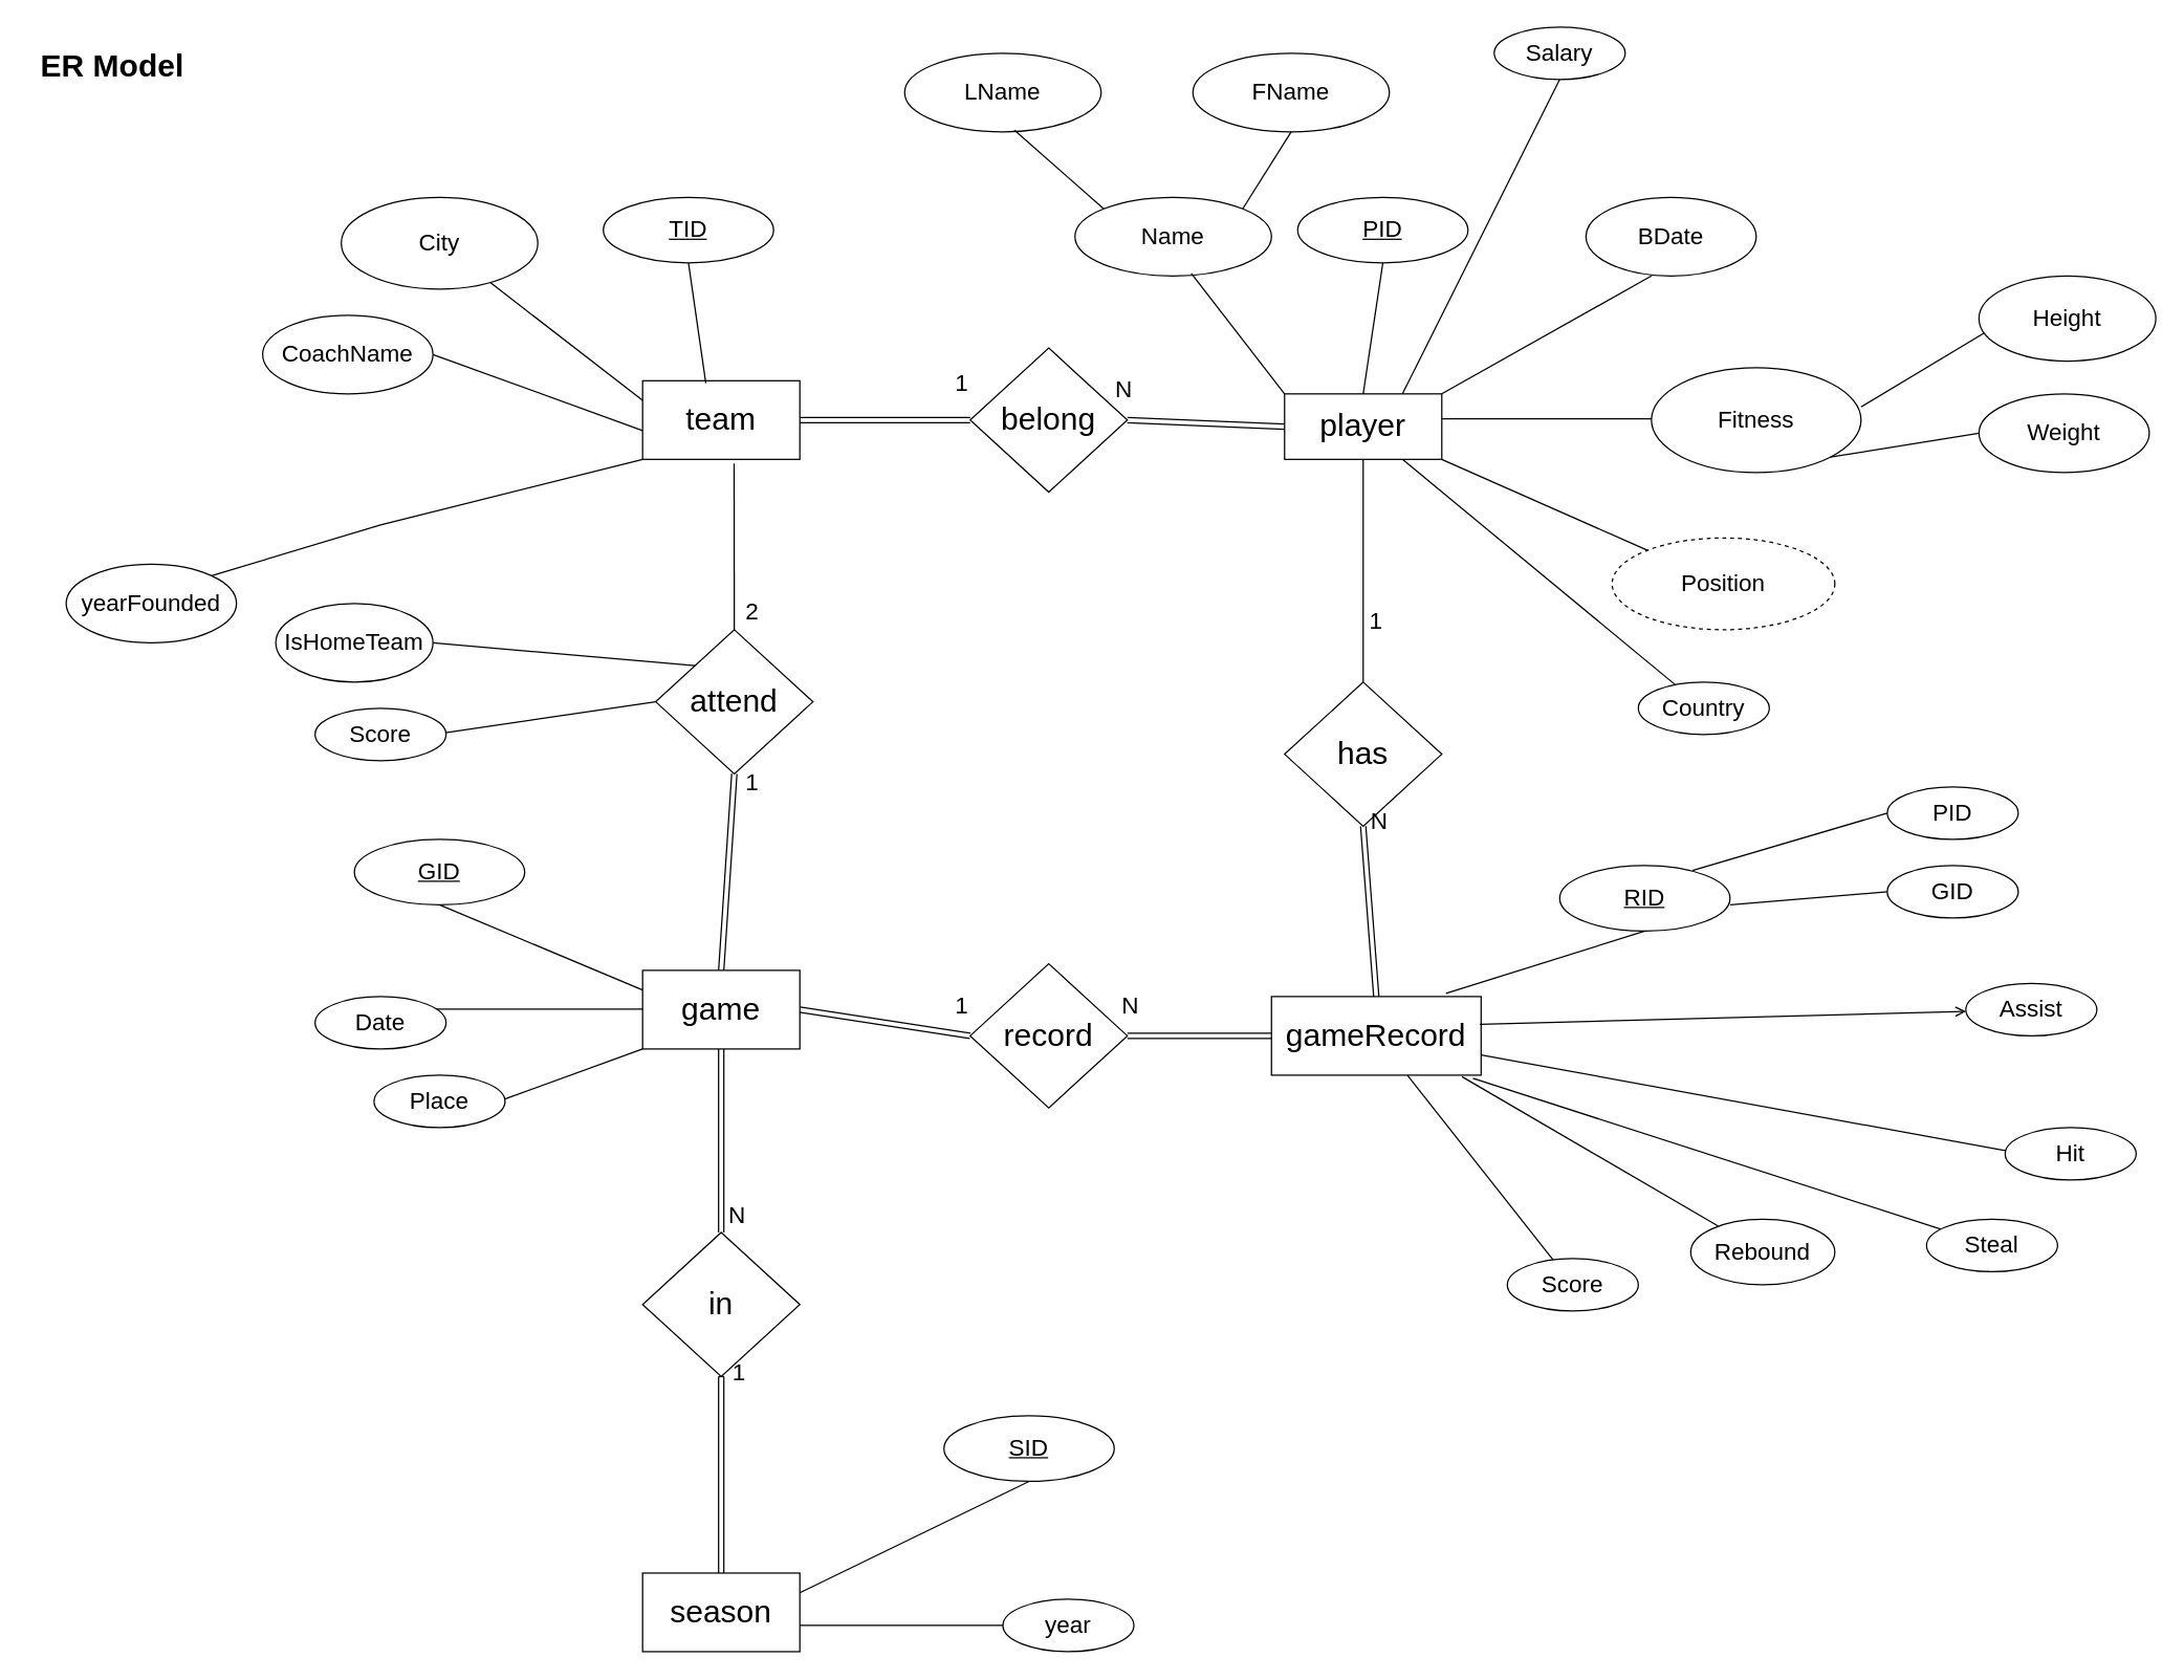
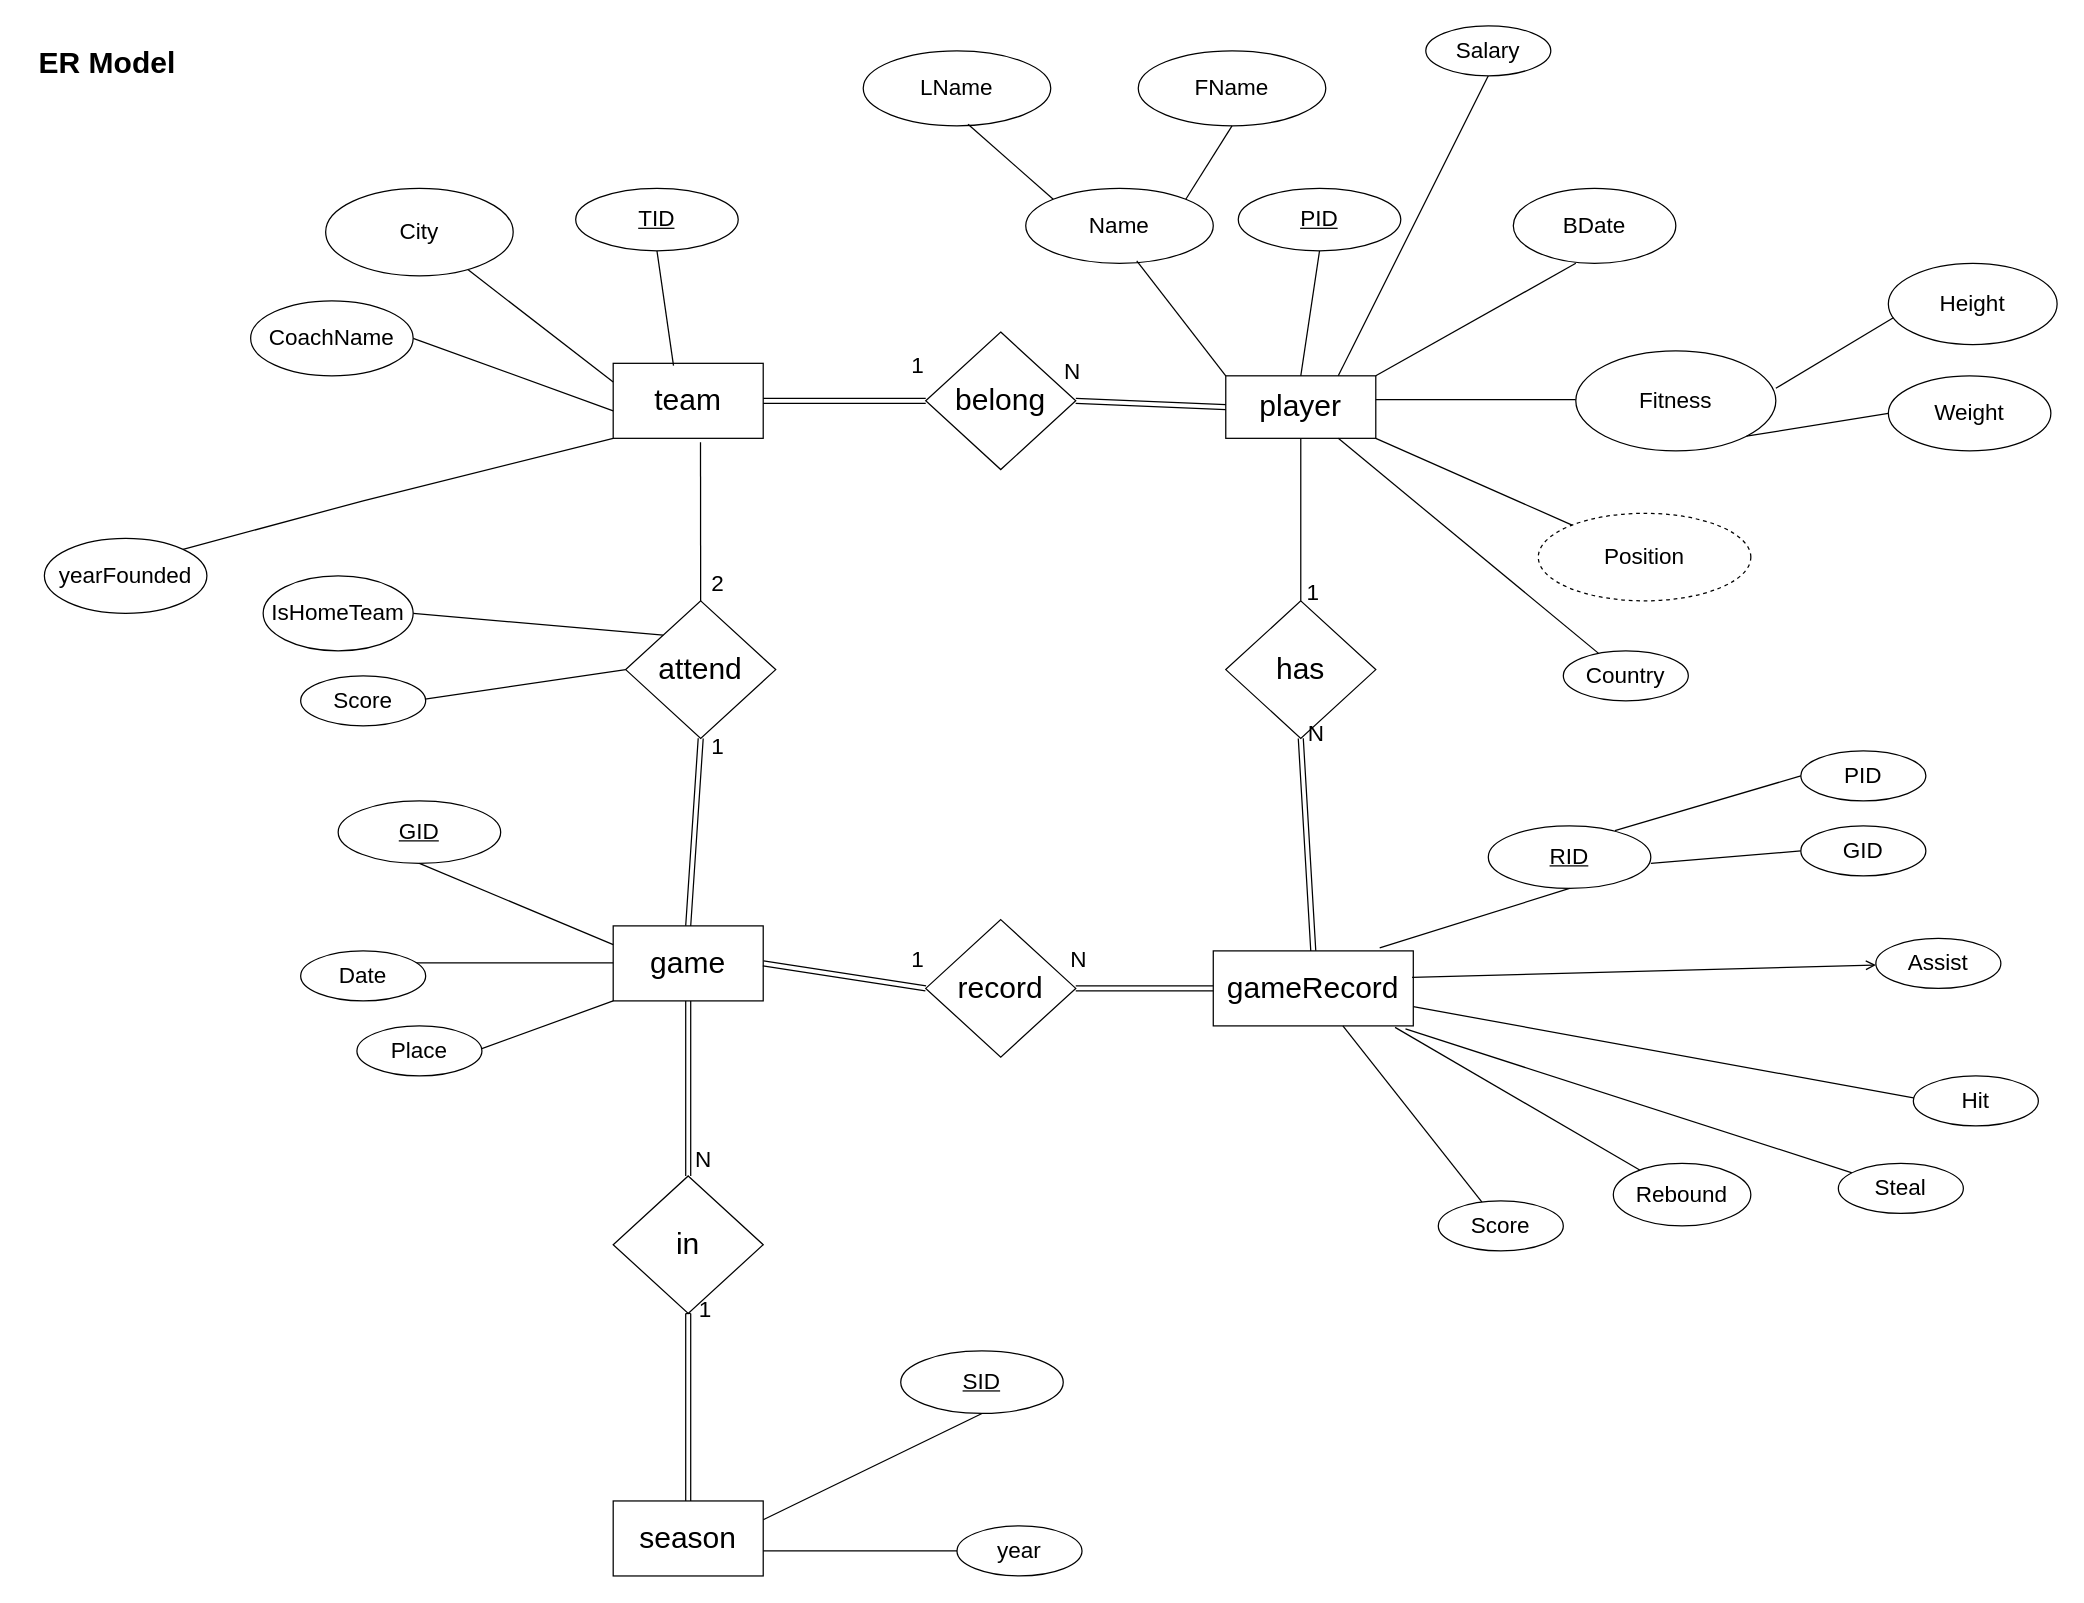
- <mxCell id="46" value="yearFounded" style="ellipse;whiteSpace=wrap;html=1;align=center;fontSize=18;" parent="1" vertex="1"><mxGeometry x="50" y="430" width="130" height="60" as="geometry" /></mxCell>
+ <mxCell id="46" value="yearFounded" style="ellipse;whiteSpace=wrap;html=1;align=center;fontSize=18;" parent="1" vertex="1"><mxGeometry x="35" y="430" width="130" height="60" as="geometry" /></mxCell>
- <mxCell id="12" value="&lt;font style=&quot;font-size: 24px;&quot;&gt;has&lt;/font&gt;" style="rhombus;whiteSpace=wrap;html=1;" parent="1" vertex="1"><mxGeometry x="980" y="520" width="120" height="110" as="geometry" /></mxCell>
+ <mxCell id="12" value="&lt;font style=&quot;font-size: 24px;&quot;&gt;has&lt;/font&gt;" style="rhombus;whiteSpace=wrap;html=1;" parent="1" vertex="1"><mxGeometry x="980" y="480" width="120" height="110" as="geometry" /></mxCell>
